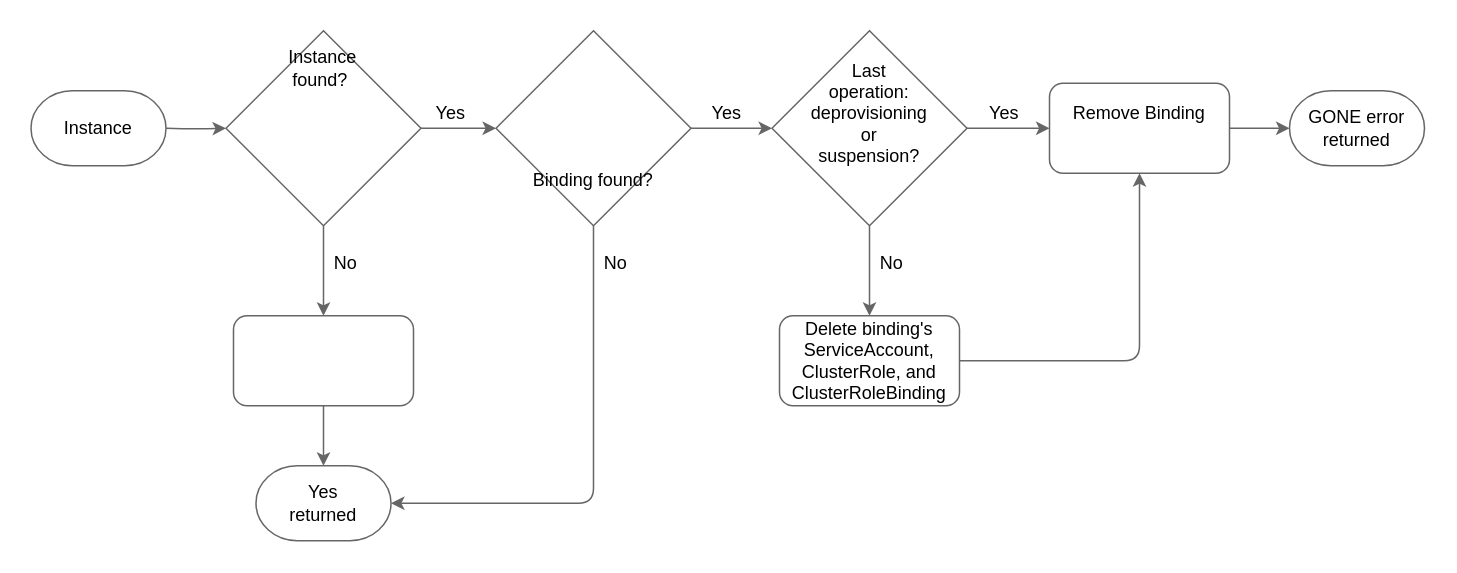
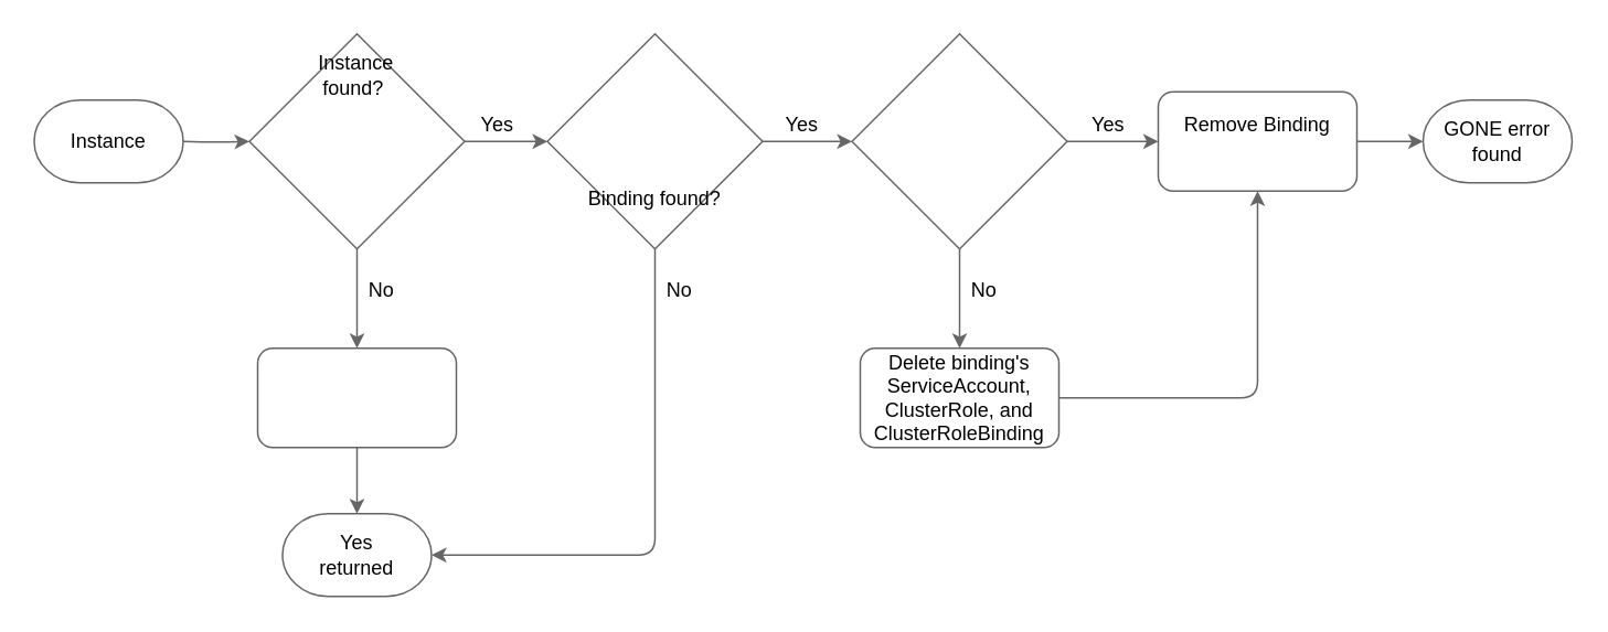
- <mxCell id="8" value="Last operation:&lt;div&gt;deprovisioning or suspension?&lt;/div&gt;" style="text;html=1;align=center;verticalAlign=middle;whiteSpace=wrap;rounded=0;" parent="1" vertex="1"><mxGeometry x="540.25" y="40" width="77.5" height="70" as="geometry" /></mxCell>
- <mxCell id="29" value="GONE error returned" style="strokeWidth=1;html=1;shape=mxgraph.flowchart.terminator;whiteSpace=wrap;strokeColor=#666666;" vertex="1" parent="1"><mxGeometry x="859" y="60" width="90" height="50" as="geometry" /></mxCell>
+ <mxCell id="29" value="GONE error found" style="strokeWidth=1;html=1;shape=mxgraph.flowchart.terminator;whiteSpace=wrap;strokeColor=#666666;" vertex="1" parent="1"><mxGeometry x="859" y="60" width="90" height="50" as="geometry" /></mxCell>
